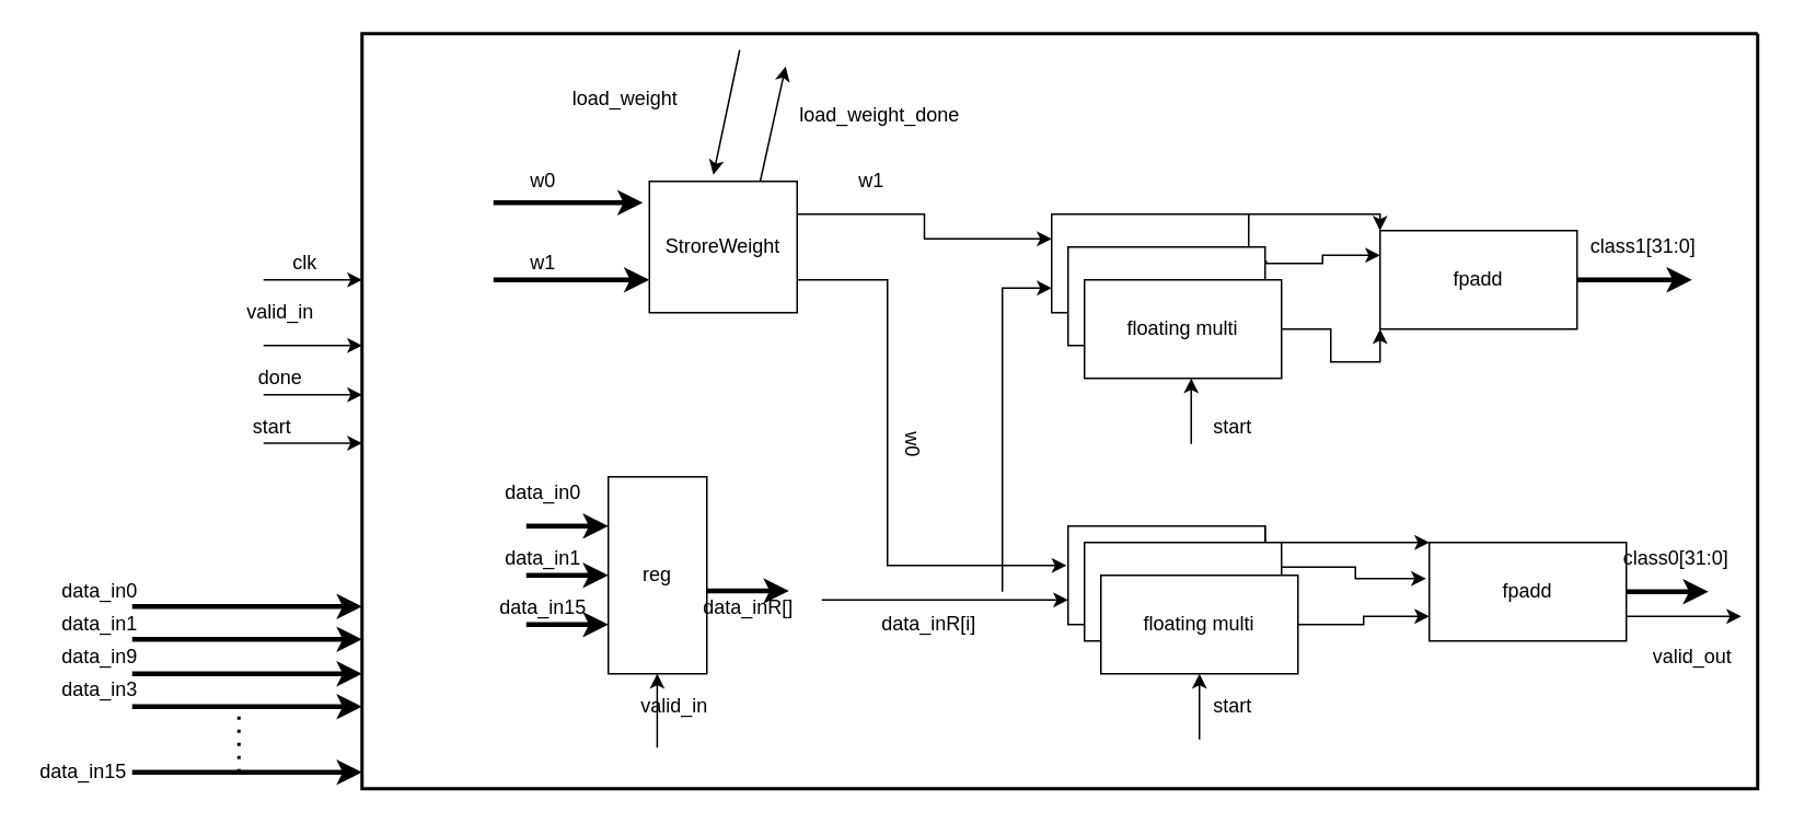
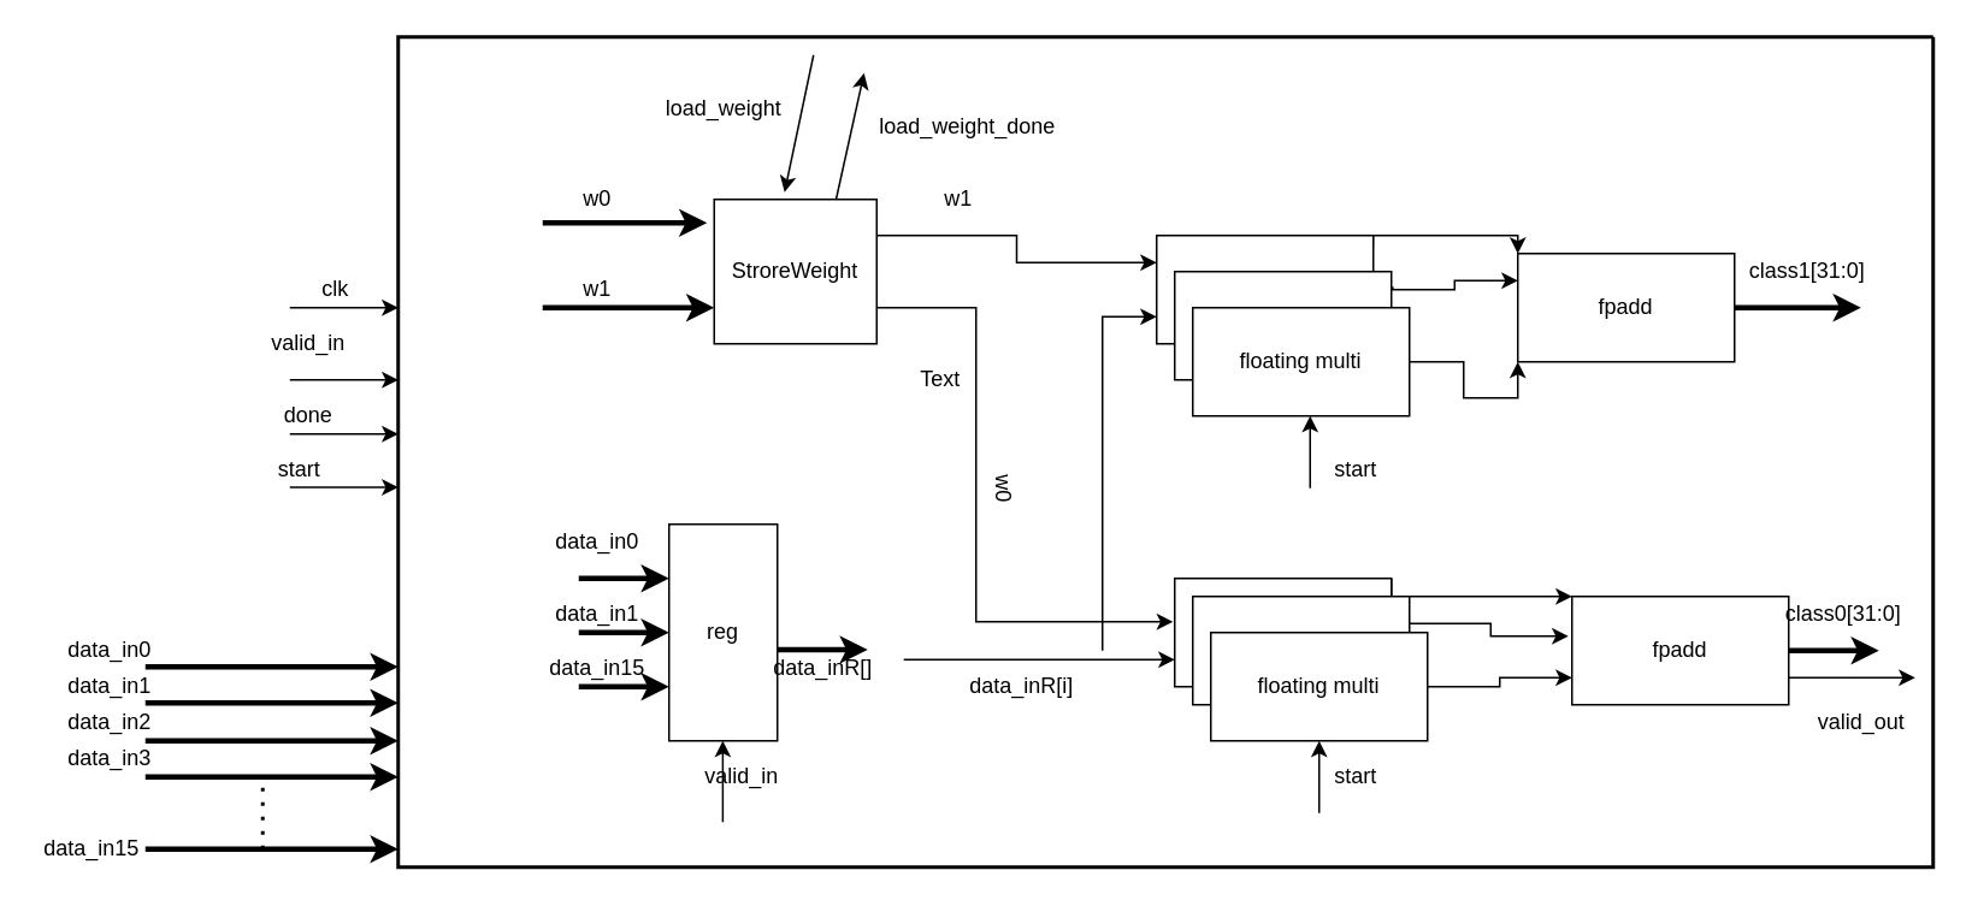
- <mxCell id="34" value="load_weight" style="text;html=1;align=center;verticalAlign=middle;resizable=0;points=[];autosize=1;strokeColor=none;fillColor=none;" parent="1" vertex="1"><mxGeometry x="340" y="50" width="80" height="20" as="geometry" /></mxCell>
+ <mxCell id="34" value="load_weight" style="text;html=1;align=center;verticalAlign=middle;resizable=0;points=[];autosize=1;strokeColor=none;fillColor=none;" parent="1" vertex="1"><mxGeometry x="360" y="50" width="80" height="20" as="geometry" /></mxCell>
+ <mxCell id="62" value="Text" style="text;html=1;align=center;verticalAlign=middle;resizable=0;points=[];autosize=1;strokeColor=none;fillColor=none;" vertex="1" parent="1"><mxGeometry x="500" y="200" width="40" height="20" as="geometry" /></mxCell>
- <mxCell id="53" value="data_in9" style="text;html=1;align=center;verticalAlign=middle;resizable=0;points=[];autosize=1;strokeColor=none;fillColor=none;" parent="1" vertex="1"><mxGeometry x="30" y="390" width="60" height="20" as="geometry" /></mxCell>
+ <mxCell id="53" value="data_in2" style="text;html=1;align=center;verticalAlign=middle;resizable=0;points=[];autosize=1;strokeColor=none;fillColor=none;" parent="1" vertex="1"><mxGeometry x="30" y="390" width="60" height="20" as="geometry" /></mxCell>
